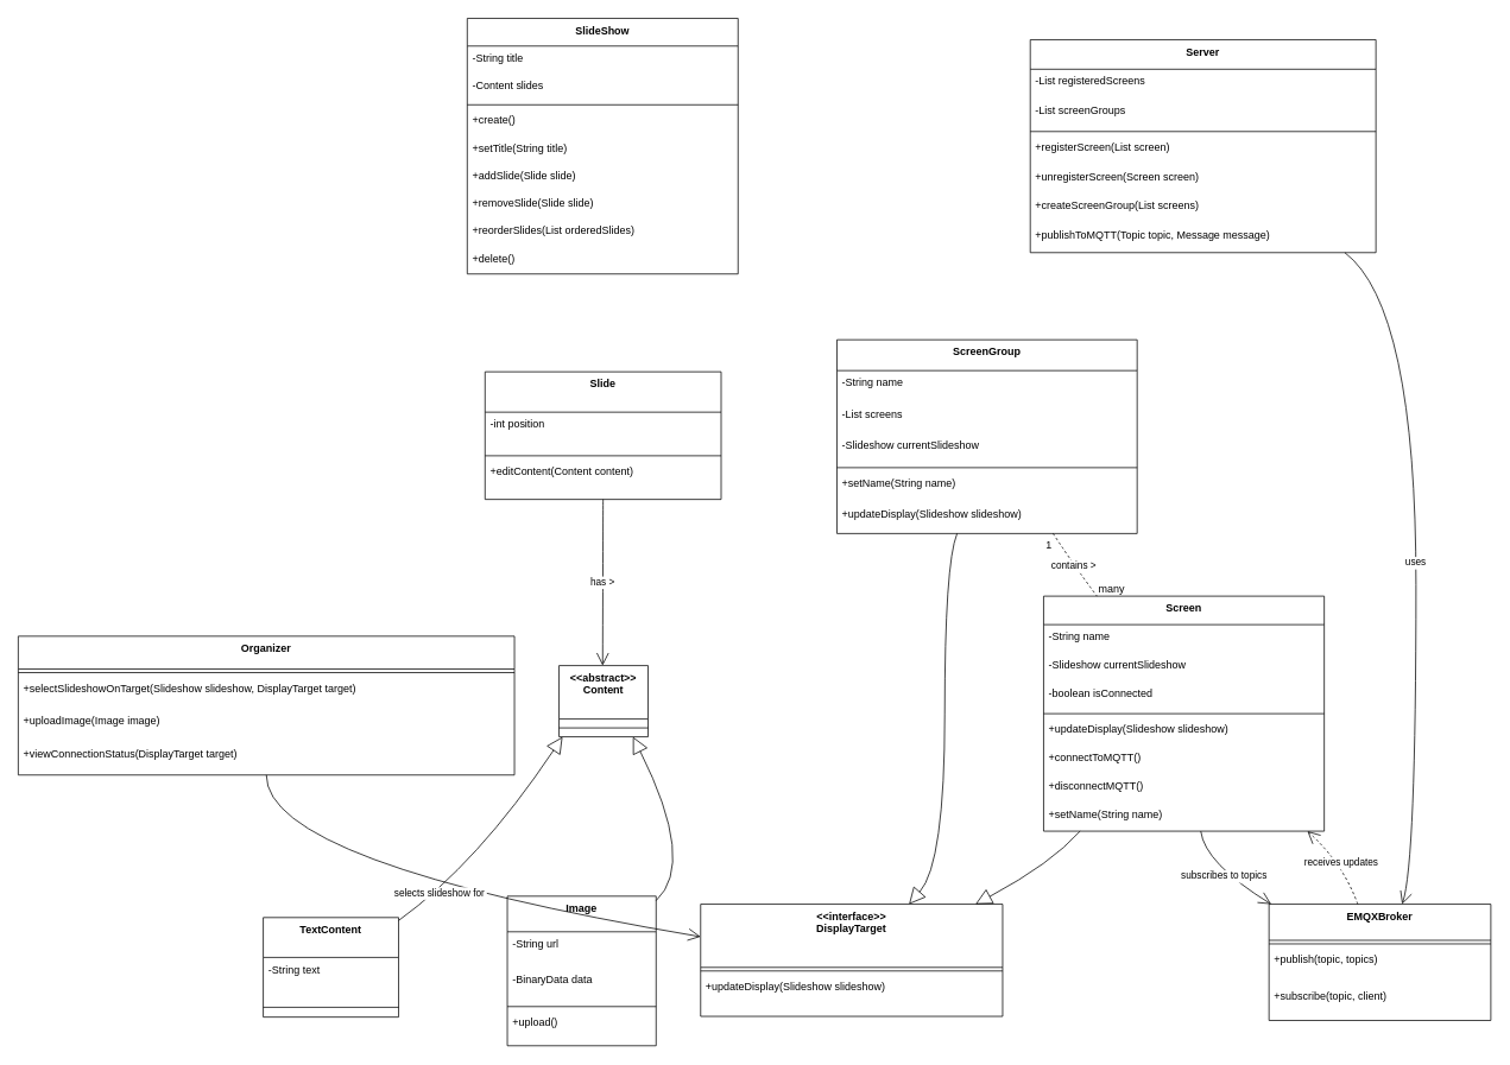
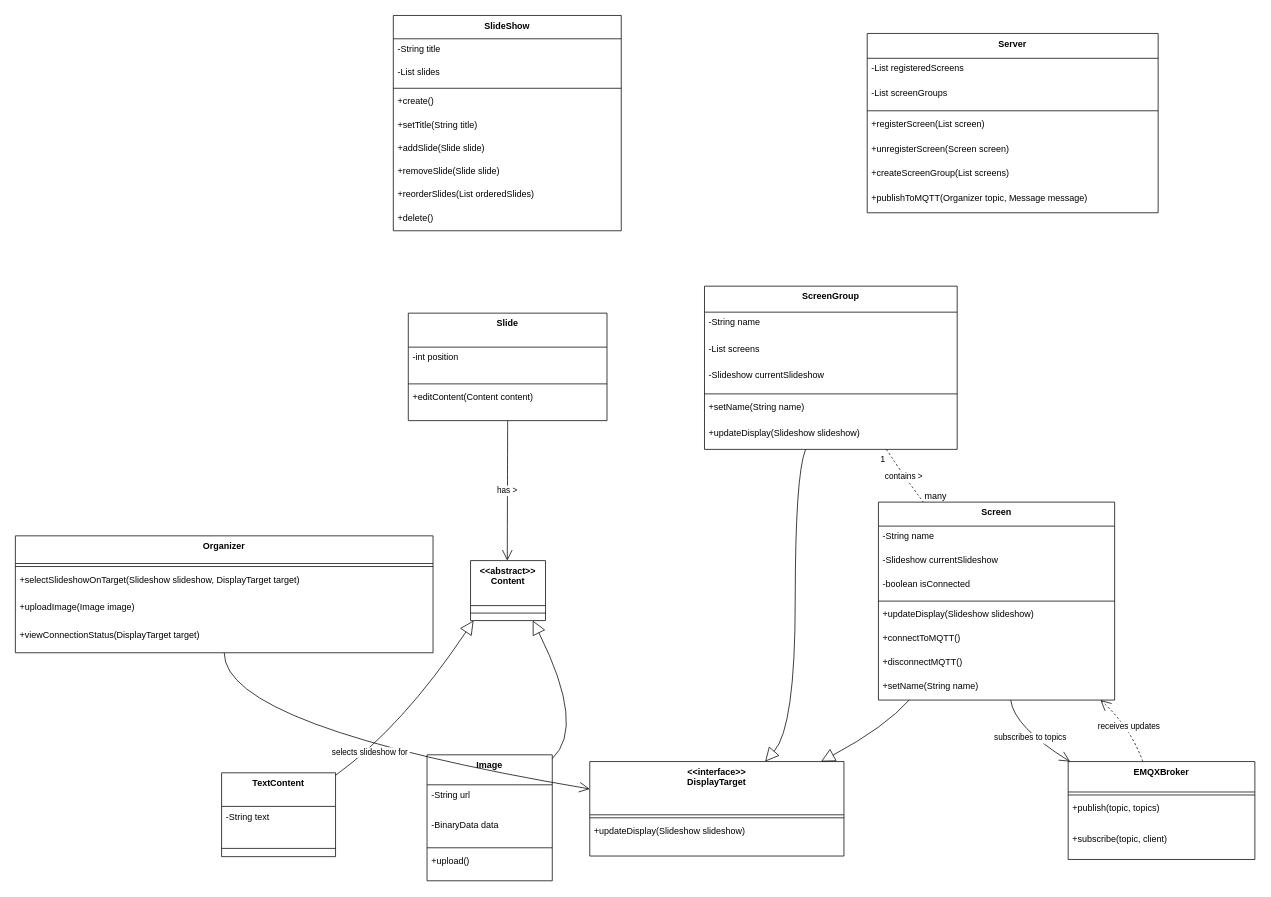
- <mxCell id="9" value="-Content slides" style="text;strokeColor=none;fillColor=none;align=left;verticalAlign=top;spacingLeft=4;spacingRight=4;overflow=hidden;rotatable=0;points=[[0,0.5],[1,0.5]];portConstraint=eastwest;" parent="7" vertex="1"><mxGeometry y="62.111" width="304" height="31" as="geometry" /></mxCell>
+ <mxCell id="9" value="-List slides" style="text;strokeColor=none;fillColor=none;align=left;verticalAlign=top;spacingLeft=4;spacingRight=4;overflow=hidden;rotatable=0;points=[[0,0.5],[1,0.5]];portConstraint=eastwest;" parent="7" vertex="1"><mxGeometry y="62.111" width="304" height="31" as="geometry" /></mxCell>
- <mxCell id="47" value="+publishToMQTT(Topic topic, Message message)" style="text;strokeColor=none;fillColor=none;align=left;verticalAlign=top;spacingLeft=4;spacingRight=4;overflow=hidden;rotatable=0;points=[[0,0.5],[1,0.5]];portConstraint=eastwest;" parent="40" vertex="1"><mxGeometry y="206.143" width="388" height="33" as="geometry" /></mxCell>
+ <mxCell id="47" value="+publishToMQTT(Organizer topic, Message message)" style="text;strokeColor=none;fillColor=none;align=left;verticalAlign=top;spacingLeft=4;spacingRight=4;overflow=hidden;rotatable=0;points=[[0,0.5],[1,0.5]];portConstraint=eastwest;" parent="40" vertex="1"><mxGeometry y="206.143" width="388" height="33" as="geometry" /></mxCell>
- <mxCell id="71" value="uses" style="curved=1;startArrow=none;endArrow=open;endSize=12;exitX=0.91;exitY=1;entryX=0.6;entryY=0;rounded=0;" parent="1" source="40" target="58" edge="1"><mxGeometry relative="1" as="geometry"><Array as="points"><mxPoint x="1589" y="344" /><mxPoint x="1589" y="969" /></Array></mxGeometry></mxCell>
